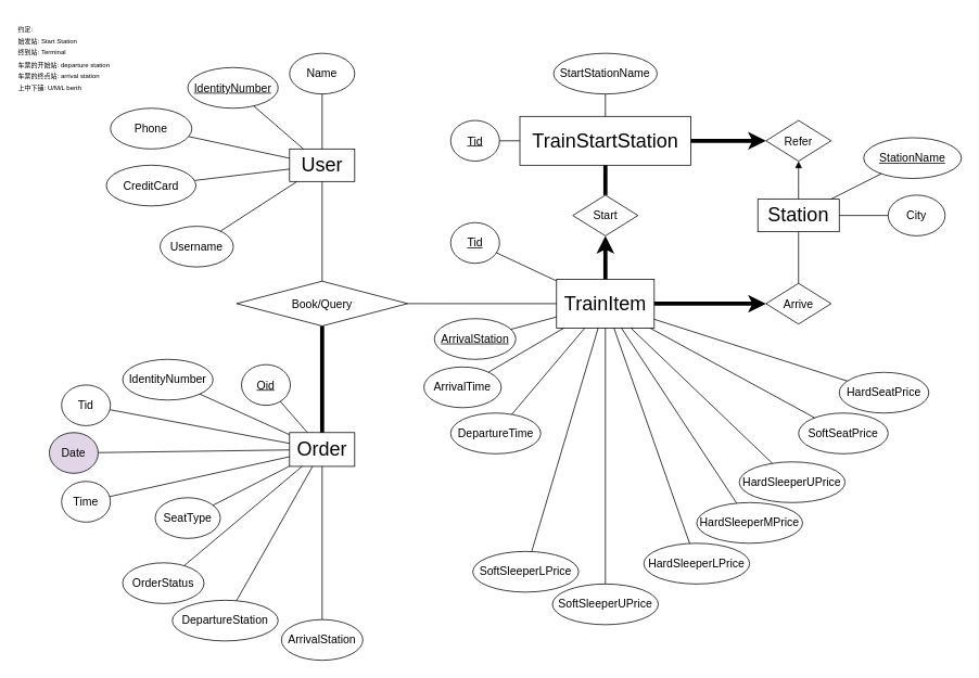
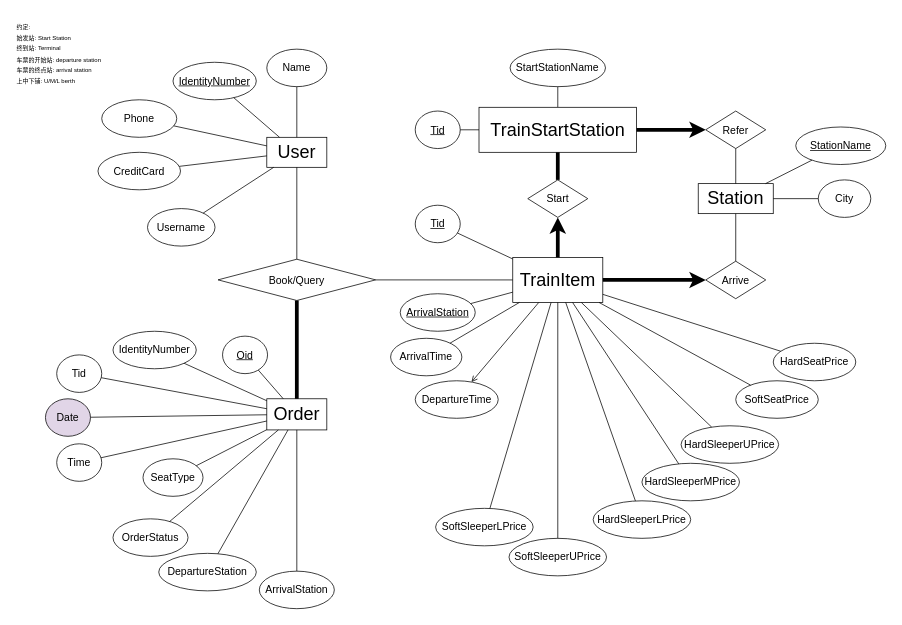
- <mxCell id="77" value="" style="endArrow=block;html=1;" parent="1" source="3" target="76" edge="1"><mxGeometry width="50" height="50" relative="1" as="geometry"><mxPoint x="1091.589" y="251.706" as="sourcePoint" /><mxPoint x="1029.716" y="283" as="targetPoint" /></mxGeometry></mxCell>
+ <mxCell id="77" value="" style="endArrow=none;html=1;" parent="1" source="3" target="76" edge="1"><mxGeometry width="50" height="50" relative="1" as="geometry"><mxPoint x="1091.589" y="251.706" as="sourcePoint" /><mxPoint x="1029.716" y="283" as="targetPoint" /></mxGeometry></mxCell>
- <mxCell id="49" value="" style="endArrow=none;html=1;" parent="1" source="2" target="46" edge="1"><mxGeometry width="50" height="50" relative="1" as="geometry"><mxPoint x="792.82" y="372.62" as="sourcePoint" /><mxPoint x="867.82" y="387.62" as="targetPoint" /></mxGeometry></mxCell>
+ <mxCell id="49" value="" style="endArrow=open;html=1;" parent="1" source="2" target="46" edge="1"><mxGeometry width="50" height="50" relative="1" as="geometry"><mxPoint x="792.82" y="372.62" as="sourcePoint" /><mxPoint x="867.82" y="387.62" as="targetPoint" /></mxGeometry></mxCell>
